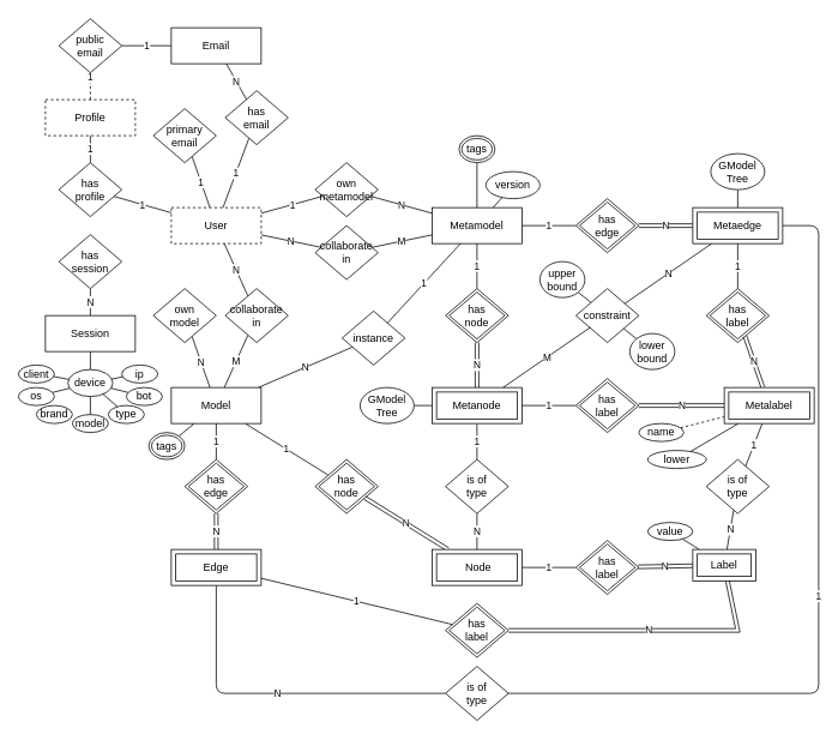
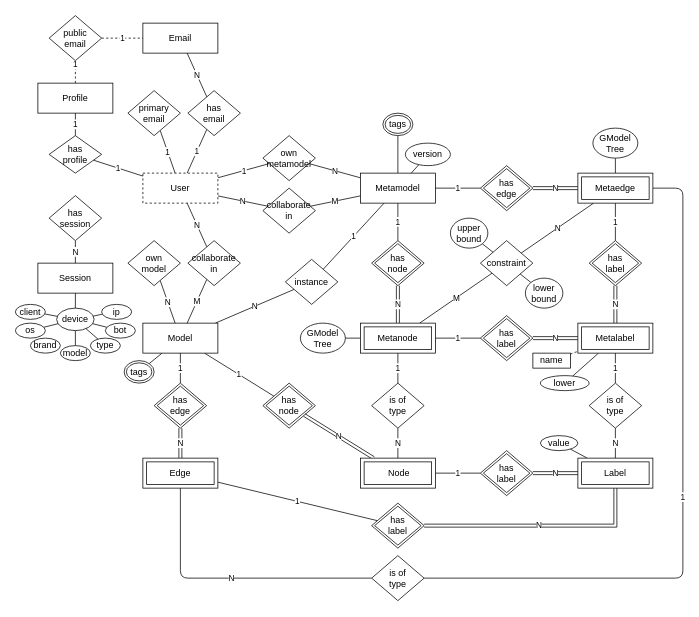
- <mxCell id="19" value="1" style="edgeStyle=none;html=1;endArrow=none;endFill=0;" parent="1" source="20" target="8" edge="1"><mxGeometry relative="1" as="geometry"><Array as="points" /></mxGeometry></mxCell>
+ <mxCell id="19" value="1" style="edgeStyle=none;html=1;endArrow=none;endFill=0;dashed=1;" parent="1" source="20" target="8" edge="1"><mxGeometry relative="1" as="geometry"><Array as="points" /></mxGeometry></mxCell>
- <mxCell id="12" value="Profile" style="whiteSpace=wrap;html=1;align=center;dashed=1;" parent="1" vertex="1"><mxGeometry x="50" y="110" width="100" height="40" as="geometry" /></mxCell>
+ <mxCell id="12" value="Profile" style="whiteSpace=wrap;html=1;align=center;" parent="1" vertex="1"><mxGeometry x="50" y="110" width="100" height="40" as="geometry" /></mxCell>
- <mxCell id="16" value="has&lt;br&gt;email" style="shape=rhombus;perimeter=rhombusPerimeter;whiteSpace=wrap;html=1;align=center;" parent="1" vertex="1"><mxGeometry x="250" y="100" width="70" height="60" as="geometry" /></mxCell>
+ <mxCell id="16" value="has&lt;br&gt;email" style="shape=rhombus;perimeter=rhombusPerimeter;whiteSpace=wrap;html=1;align=center;" parent="1" vertex="1"><mxGeometry x="250" y="120" width="70" height="60" as="geometry" /></mxCell>
- <mxCell id="14" value="has&lt;br&gt;profile" style="shape=rhombus;perimeter=rhombusPerimeter;whiteSpace=wrap;html=1;align=center;" parent="1" vertex="1"><mxGeometry x="65" y="180" width="70" height="60" as="geometry" /></mxCell>
+ <mxCell id="14" value="has&lt;br&gt;profile" style="shape=rhombus;perimeter=rhombusPerimeter;whiteSpace=wrap;html=1;align=center;" parent="1" vertex="1"><mxGeometry x="65" y="180" width="70" height="50" as="geometry" /></mxCell>
- <mxCell id="100" value="Metalabel" style="shape=ext;margin=3;double=1;whiteSpace=wrap;html=1;align=center;" parent="1" vertex="1"><mxGeometry x="805" y="430" width="100" height="40" as="geometry" /></mxCell>
+ <mxCell id="100" value="Metalabel" style="shape=ext;margin=3;double=1;whiteSpace=wrap;html=1;align=center;" parent="1" vertex="1"><mxGeometry x="770" y="430" width="100" height="40" as="geometry" /></mxCell>
- <mxCell id="85" value="name" style="ellipse;whiteSpace=wrap;html=1;align=center;" parent="1" vertex="1"><mxGeometry x="710" y="470" width="50" height="20" as="geometry" /></mxCell>
+ <mxCell id="85" value="name" style="whiteSpace=wrap;html=1;align=center;rounded=0;" parent="1" vertex="1"><mxGeometry x="710" y="470" width="50" height="20" as="geometry" /></mxCell>
- <mxCell id="109" value="Label" style="shape=ext;margin=3;double=1;whiteSpace=wrap;html=1;align=center;" parent="1" vertex="1"><mxGeometry x="770" y="610" width="70" height="35" as="geometry" /></mxCell>
+ <mxCell id="109" value="Label" style="shape=ext;margin=3;double=1;whiteSpace=wrap;html=1;align=center;" parent="1" vertex="1"><mxGeometry x="770" y="610" width="100" height="40" as="geometry" /></mxCell>
